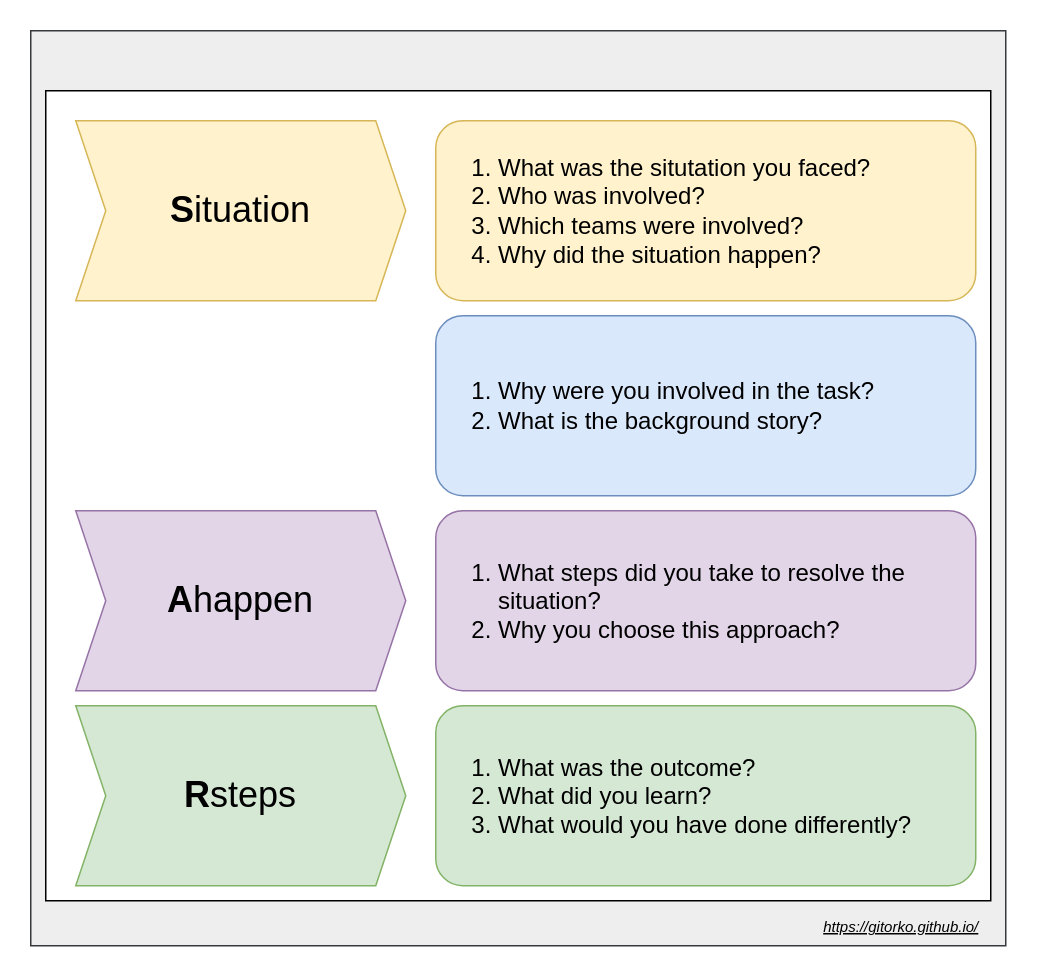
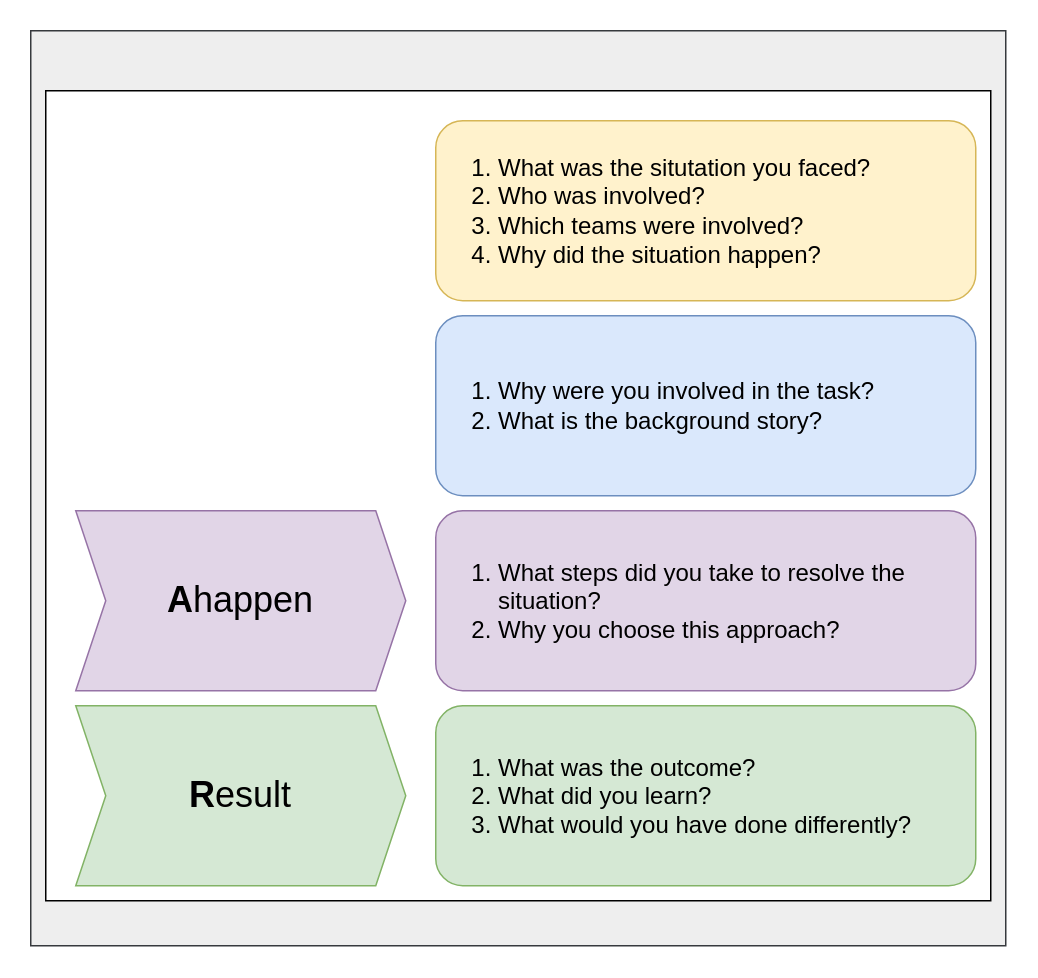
- <mxCell id="4" value="&lt;font style=&quot;font-size: 24px&quot;&gt;&lt;b&gt;S&lt;/b&gt;ituation&lt;/font&gt;" style="shape=step;perimeter=stepPerimeter;whiteSpace=wrap;html=1;fixedSize=1;fillColor=#fff2cc;strokeColor=#d6b656;align=center;" vertex="1" parent="1"><mxGeometry x="50" y="80" width="220" height="120" as="geometry" /></mxCell>
- <mxCell id="9" value="&lt;span style=&quot;font-size: 24px&quot;&gt;&lt;b&gt;R&lt;/b&gt;steps&lt;/span&gt;" style="shape=step;perimeter=stepPerimeter;whiteSpace=wrap;html=1;fixedSize=1;fillColor=#d5e8d4;strokeColor=#82b366;align=center;" vertex="1" parent="1"><mxGeometry x="50" y="470" width="220" height="120" as="geometry" /></mxCell>
+ <mxCell id="9" value="&lt;span style=&quot;font-size: 24px&quot;&gt;&lt;b&gt;R&lt;/b&gt;esult&lt;/span&gt;" style="shape=step;perimeter=stepPerimeter;whiteSpace=wrap;html=1;fixedSize=1;fillColor=#d5e8d4;strokeColor=#82b366;align=center;" vertex="1" parent="1"><mxGeometry x="50" y="470" width="220" height="120" as="geometry" /></mxCell>
- <mxCell id="11" value="&lt;font style=&quot;font-size: 10px&quot;&gt;&lt;i&gt;&lt;u&gt;https://gitorko.github.io/&lt;/u&gt;&lt;/i&gt;&lt;/font&gt;" style="text;html=1;align=center;verticalAlign=middle;resizable=0;points=[];autosize=1;fontSize=16;" vertex="1" parent="1"><mxGeometry x="540" y="600" width="120" height="30" as="geometry" /></mxCell>
